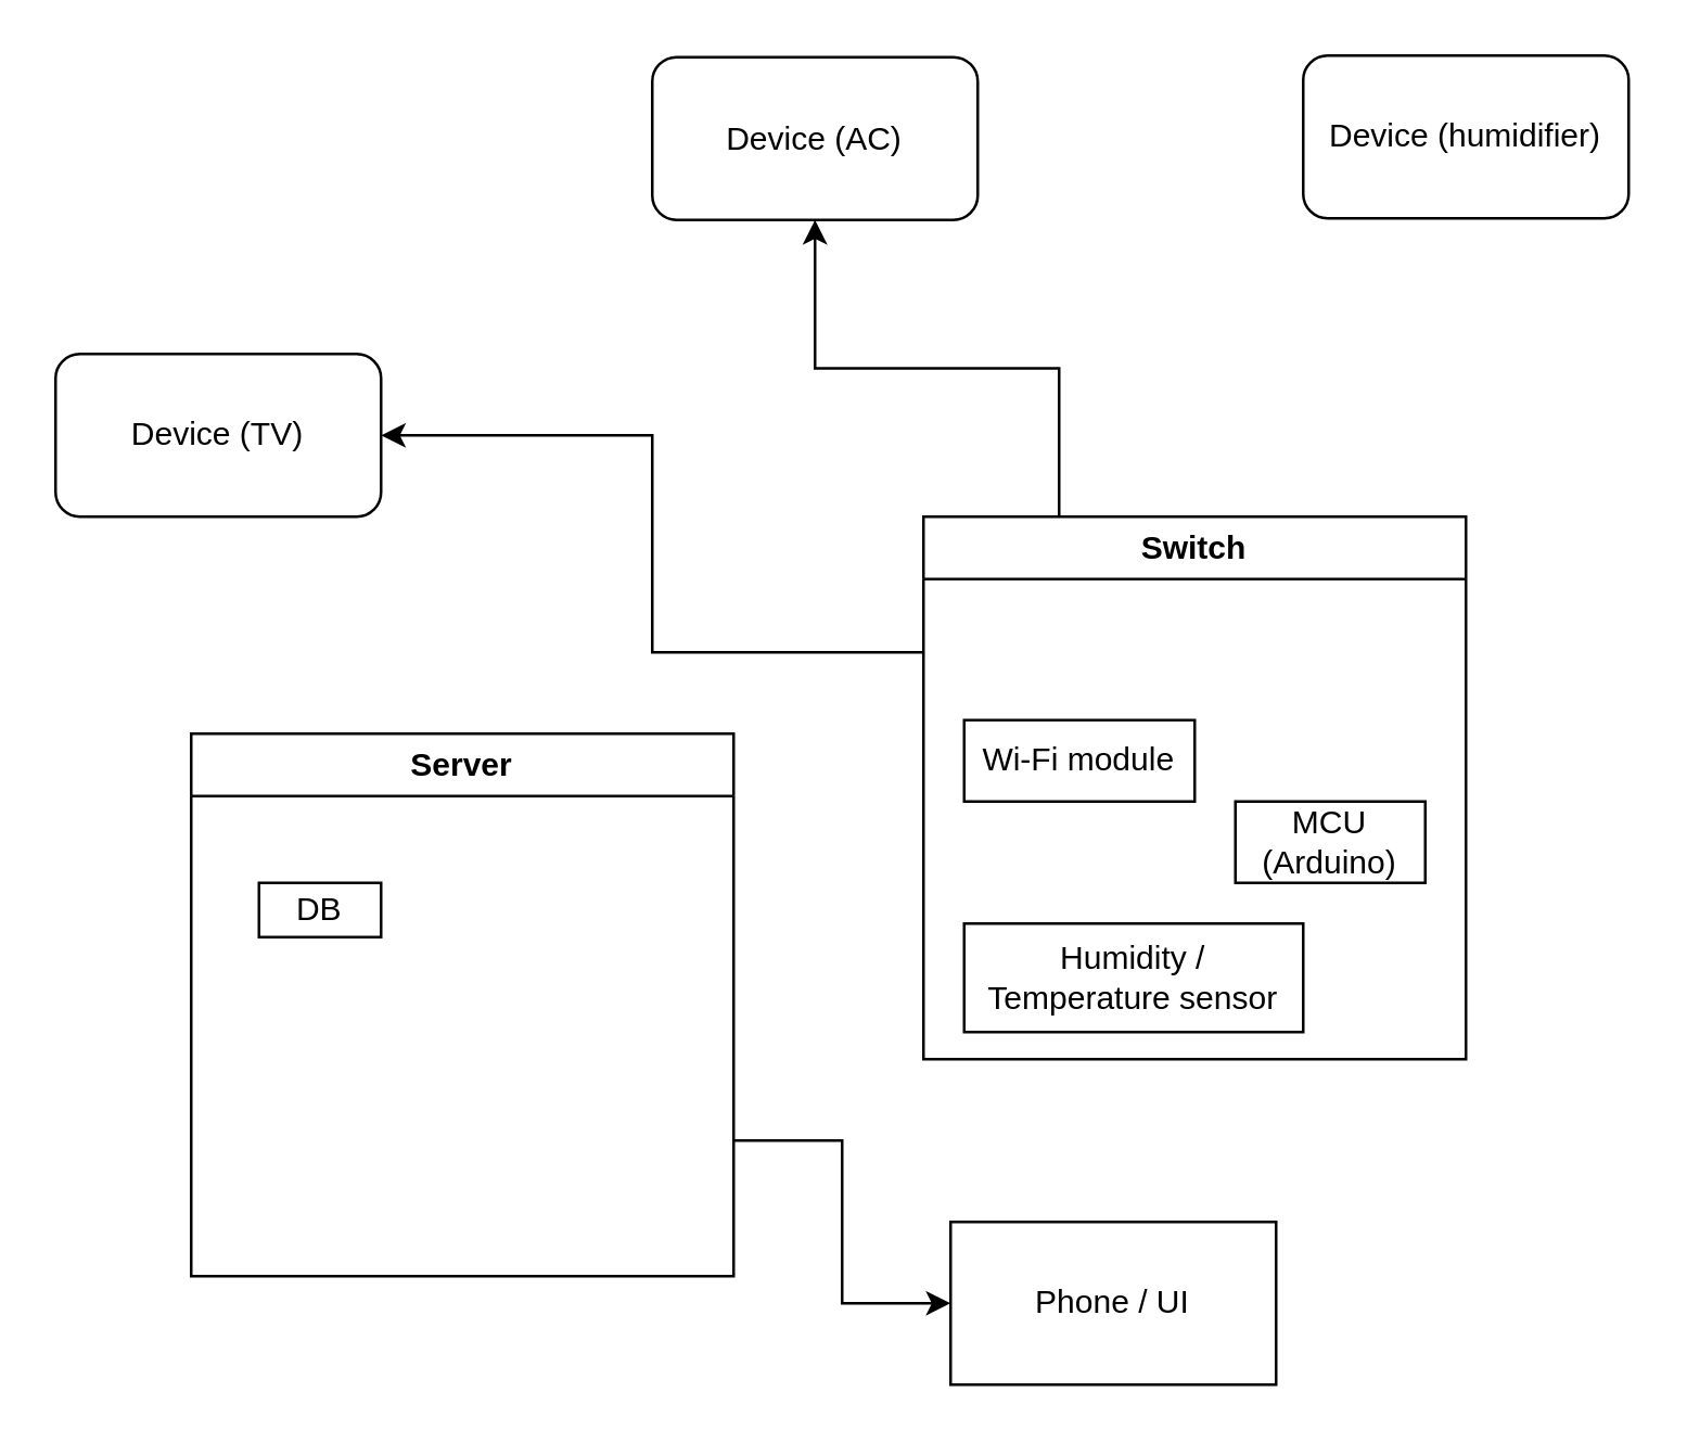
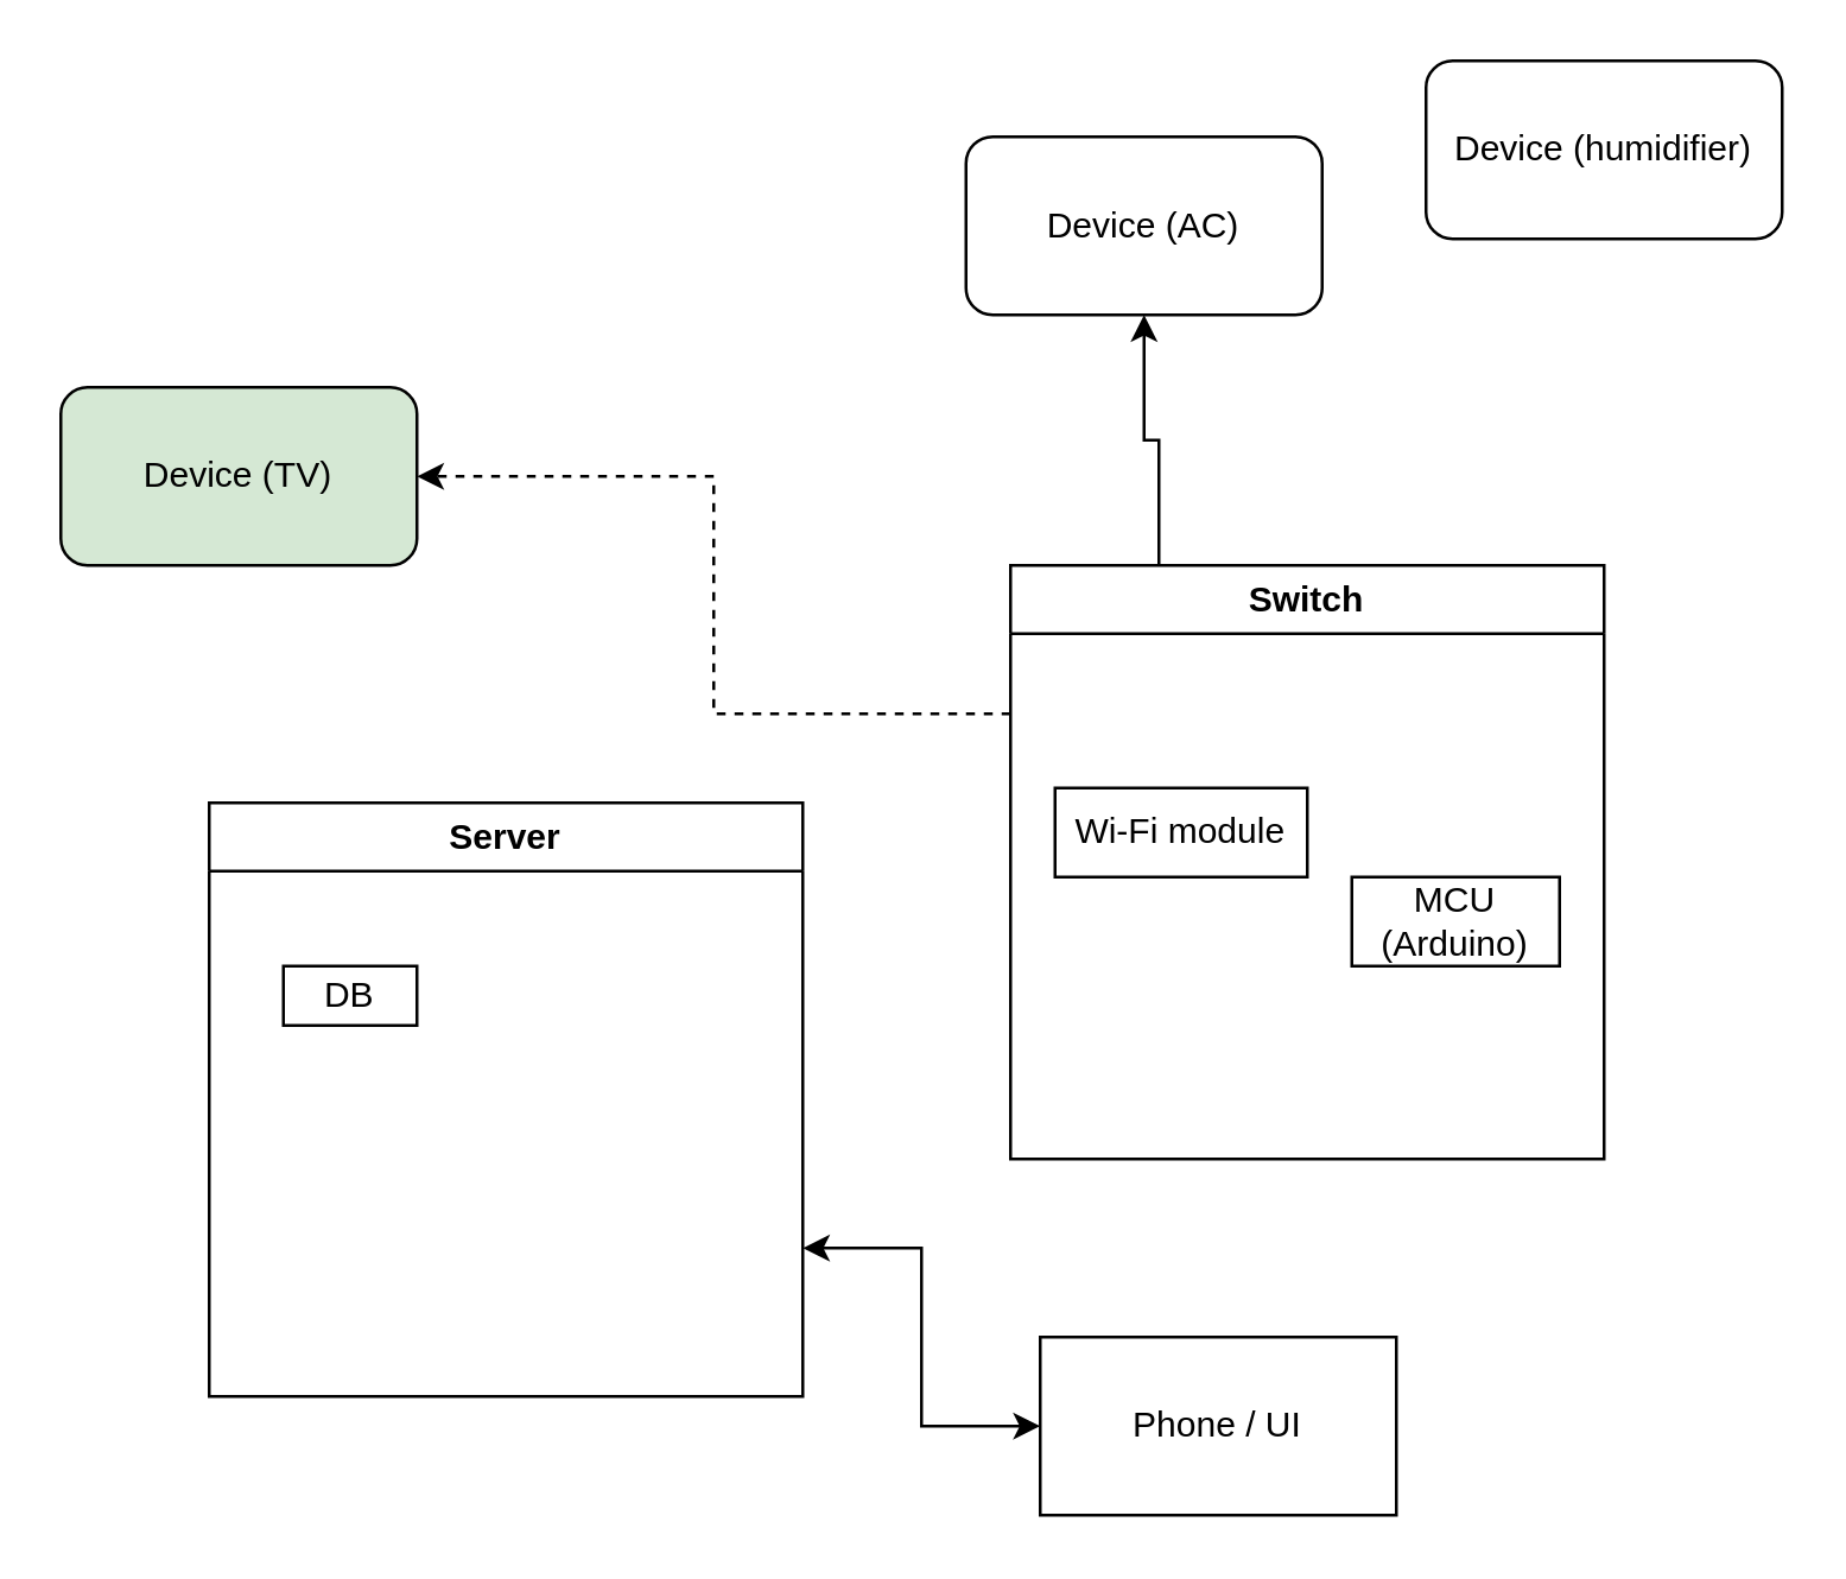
- <mxCell id="2" value="Device (AC)" style="rounded=1;whiteSpace=wrap;html=1;" parent="1" vertex="1"><mxGeometry x="240" y="20.56" width="120" height="60" as="geometry" /></mxCell>
+ <mxCell id="2" value="Device (AC)" style="rounded=1;whiteSpace=wrap;html=1;" parent="1" vertex="1"><mxGeometry x="325" y="45.56" width="120" height="60" as="geometry" /></mxCell>
- <mxCell id="3" value="Device (TV)" style="rounded=1;whiteSpace=wrap;html=1;" parent="1" vertex="1"><mxGeometry x="20" y="130" width="120" height="60" as="geometry" /></mxCell>
+ <mxCell id="3" value="Device (TV)" style="rounded=1;whiteSpace=wrap;html=1;fillColor=#d5e8d4;" parent="1" vertex="1"><mxGeometry x="20" y="130" width="120" height="60" as="geometry" /></mxCell>
- <mxCell id="5" style="edgeStyle=orthogonalEdgeStyle;rounded=0;orthogonalLoop=1;jettySize=auto;html=1;exitX=0;exitY=0.25;exitDx=0;exitDy=0;entryX=1;entryY=0.5;entryDx=0;entryDy=0;" parent="1" source="11" target="3" edge="1"><mxGeometry relative="1" as="geometry"><mxPoint x="255" y="200" as="sourcePoint" /></mxGeometry></mxCell>
+ <mxCell id="5" style="edgeStyle=orthogonalEdgeStyle;rounded=0;orthogonalLoop=1;jettySize=auto;html=1;exitX=0;exitY=0.25;exitDx=0;exitDy=0;entryX=1;entryY=0.5;entryDx=0;entryDy=0;dashed=1;" parent="1" source="11" target="3" edge="1"><mxGeometry relative="1" as="geometry"><mxPoint x="255" y="200" as="sourcePoint" /></mxGeometry></mxCell>
- <mxCell id="14" value="Humidity / Temperature sensor" style="rounded=0;whiteSpace=wrap;html=1;" vertex="1" parent="11"><mxGeometry x="15" y="150" width="125" height="40" as="geometry" /></mxCell>
- <mxCell id="7" style="edgeStyle=orthogonalEdgeStyle;rounded=0;orthogonalLoop=1;jettySize=auto;html=1;entryX=1;entryY=0.75;entryDx=0;entryDy=0;startArrow=classic;startFill=1;exitX=0;exitY=0.5;exitDx=0;exitDy=0;endArrow=none;" parent="1" source="8" target="9" edge="1"><mxGeometry relative="1" as="geometry"><mxPoint x="320" y="430" as="sourcePoint" /></mxGeometry></mxCell>
+ <mxCell id="7" style="edgeStyle=orthogonalEdgeStyle;rounded=0;orthogonalLoop=1;jettySize=auto;html=1;entryX=1;entryY=0.75;entryDx=0;entryDy=0;startArrow=classic;startFill=1;exitX=0;exitY=0.5;exitDx=0;exitDy=0;" parent="1" source="8" target="9" edge="1"><mxGeometry relative="1" as="geometry"><mxPoint x="320" y="430" as="sourcePoint" /></mxGeometry></mxCell>
